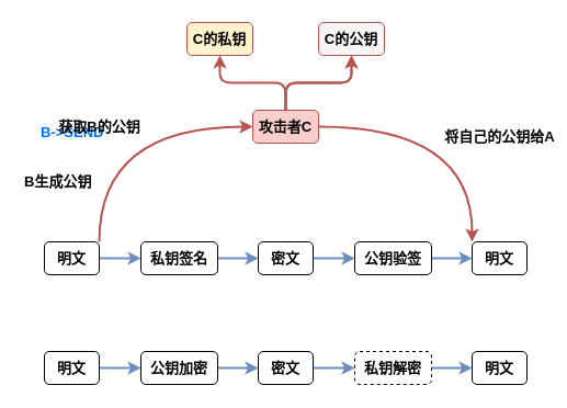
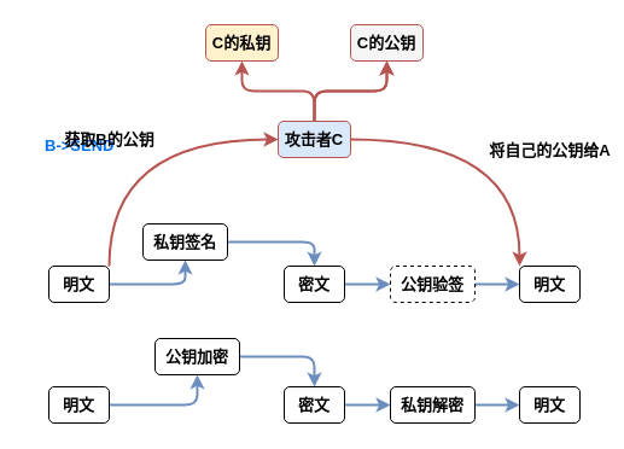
- <mxCell id="25" value="攻击者C" style="whiteSpace=wrap;html=1;fontFamily=Helvetica;fontSize=13;labelBackgroundColor=none;rounded=1;fillColor=#f8cecc;strokeColor=#b85450;fontStyle=1" vertex="1" parent="1"><mxGeometry x="230" y="100" width="60" height="30" as="geometry" /></mxCell>
+ <mxCell id="25" value="攻击者C" style="whiteSpace=wrap;html=1;fontFamily=Helvetica;fontSize=13;labelBackgroundColor=none;rounded=1;fillColor=#dae8fc;strokeColor=#b85450;fontStyle=1;" vertex="1" parent="1"><mxGeometry x="230" y="100" width="60" height="30" as="geometry" /></mxCell>
- <mxCell id="21" value="B生成公钥" style="text;html=1;align=left;verticalAlign=middle;resizable=0;points=[];autosize=1;strokeColor=none;fillColor=none;fontFamily=Helvetica;fontSize=13;fontColor=default;labelBackgroundColor=none;rounded=1;fontStyle=1" vertex="1" parent="1"><mxGeometry x="20" y="150" width="80" height="30" as="geometry" /></mxCell>
- <mxCell id="14" value="私钥签名" style="whiteSpace=wrap;html=1;fontSize=13;rounded=1;labelBackgroundColor=none;strokeColor=default;align=center;verticalAlign=middle;fontFamily=Helvetica;fontColor=default;fillColor=default;fontStyle=1" vertex="1" parent="1"><mxGeometry x="128" y="220" width="70" height="30" as="geometry" /></mxCell>
+ <mxCell id="14" value="私钥签名" style="whiteSpace=wrap;html=1;fontSize=13;rounded=1;labelBackgroundColor=none;strokeColor=default;align=center;verticalAlign=middle;fontFamily=Helvetica;fontColor=default;fillColor=default;fontStyle=1" vertex="1" parent="1"><mxGeometry x="118" y="185" width="70" height="30" as="geometry" /></mxCell>
- <mxCell id="18" value="公钥验签" style="whiteSpace=wrap;html=1;fontSize=13;rounded=1;labelBackgroundColor=none;strokeColor=default;align=center;verticalAlign=middle;fontFamily=Helvetica;fontColor=default;fillColor=default;fontStyle=1" vertex="1" parent="1"><mxGeometry x="323" y="220" width="70" height="30" as="geometry" /></mxCell>
+ <mxCell id="18" value="公钥验签" style="whiteSpace=wrap;html=1;fontSize=13;rounded=1;labelBackgroundColor=none;strokeColor=default;align=center;verticalAlign=middle;fontFamily=Helvetica;fontColor=default;fillColor=default;fontStyle=1;dashed=1;" vertex="1" parent="1"><mxGeometry x="323" y="220" width="70" height="30" as="geometry" /></mxCell>
- <mxCell id="5" value="公钥加密" style="whiteSpace=wrap;html=1;fontSize=13;rounded=1;labelBackgroundColor=none;strokeColor=default;align=center;verticalAlign=middle;fontFamily=Helvetica;fontColor=default;fillColor=default;fontStyle=1" vertex="1" parent="1"><mxGeometry x="128" y="320" width="70" height="30" as="geometry" /></mxCell>
+ <mxCell id="5" value="公钥加密" style="whiteSpace=wrap;html=1;fontSize=13;rounded=1;labelBackgroundColor=none;strokeColor=default;align=center;verticalAlign=middle;fontFamily=Helvetica;fontColor=default;fillColor=default;fontStyle=1" vertex="1" parent="1"><mxGeometry x="128" y="280" width="70" height="30" as="geometry" /></mxCell>
- <mxCell id="9" value="私钥解密" style="whiteSpace=wrap;html=1;fontSize=13;rounded=1;labelBackgroundColor=none;strokeColor=default;align=center;verticalAlign=middle;fontFamily=Helvetica;fontColor=default;fillColor=default;fontStyle=1;dashed=1;" vertex="1" parent="1"><mxGeometry x="323" y="320" width="70" height="30" as="geometry" /></mxCell>
+ <mxCell id="9" value="私钥解密" style="whiteSpace=wrap;html=1;fontSize=13;rounded=1;labelBackgroundColor=none;strokeColor=default;align=center;verticalAlign=middle;fontFamily=Helvetica;fontColor=default;fillColor=default;fontStyle=1" vertex="1" parent="1"><mxGeometry x="323" y="320" width="70" height="30" as="geometry" /></mxCell>
